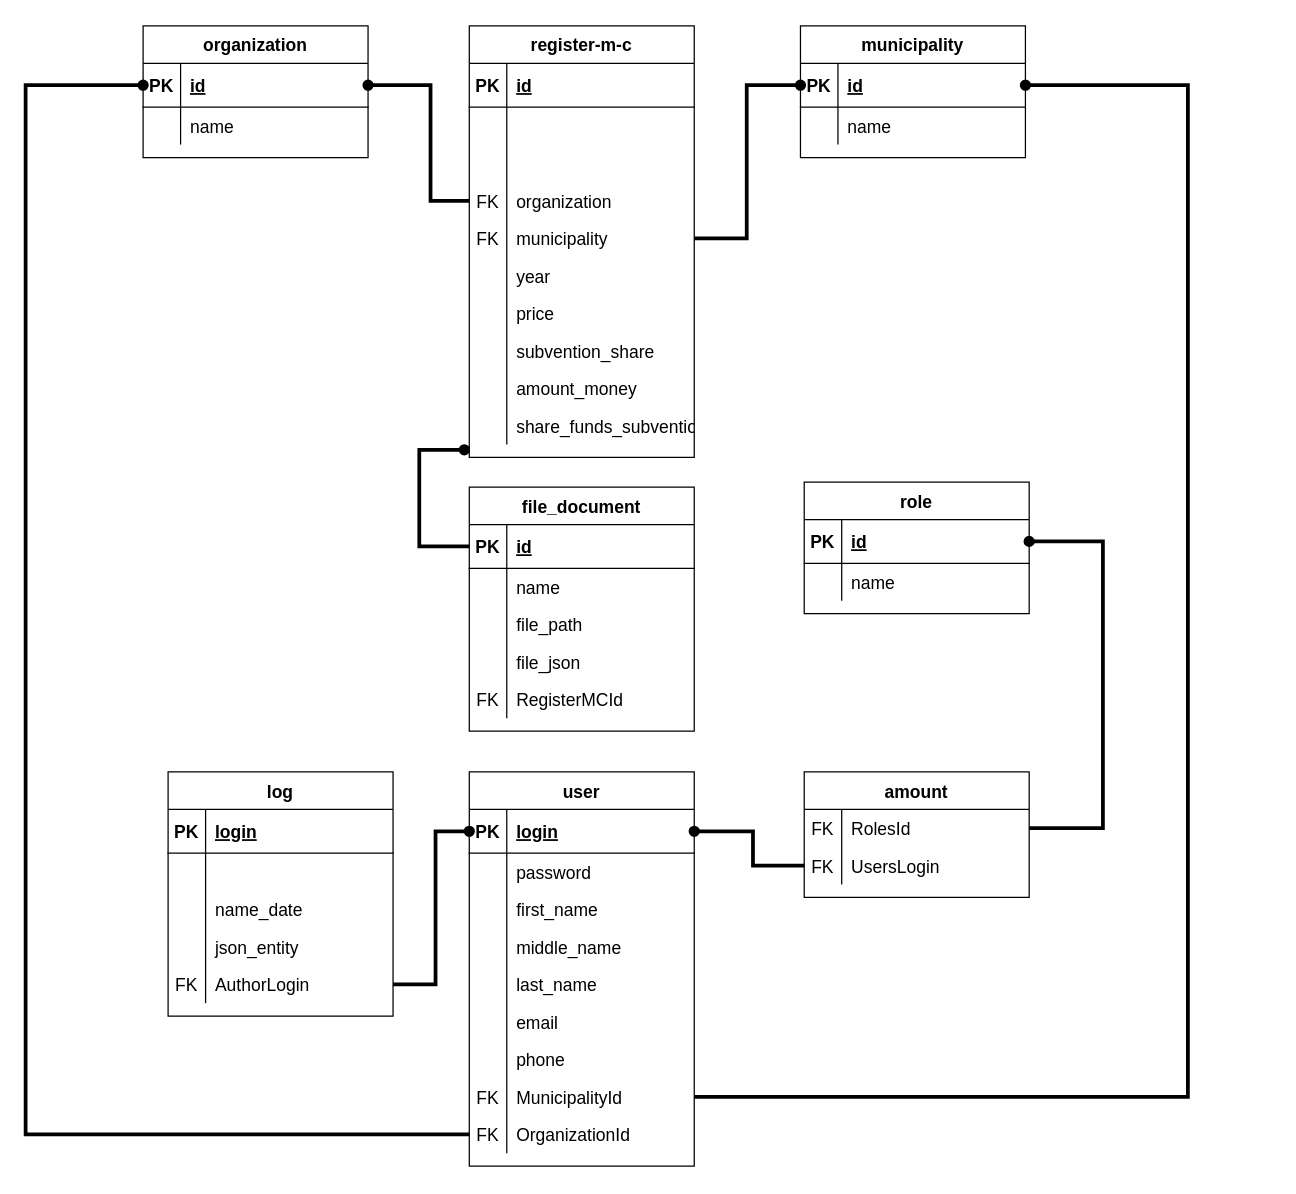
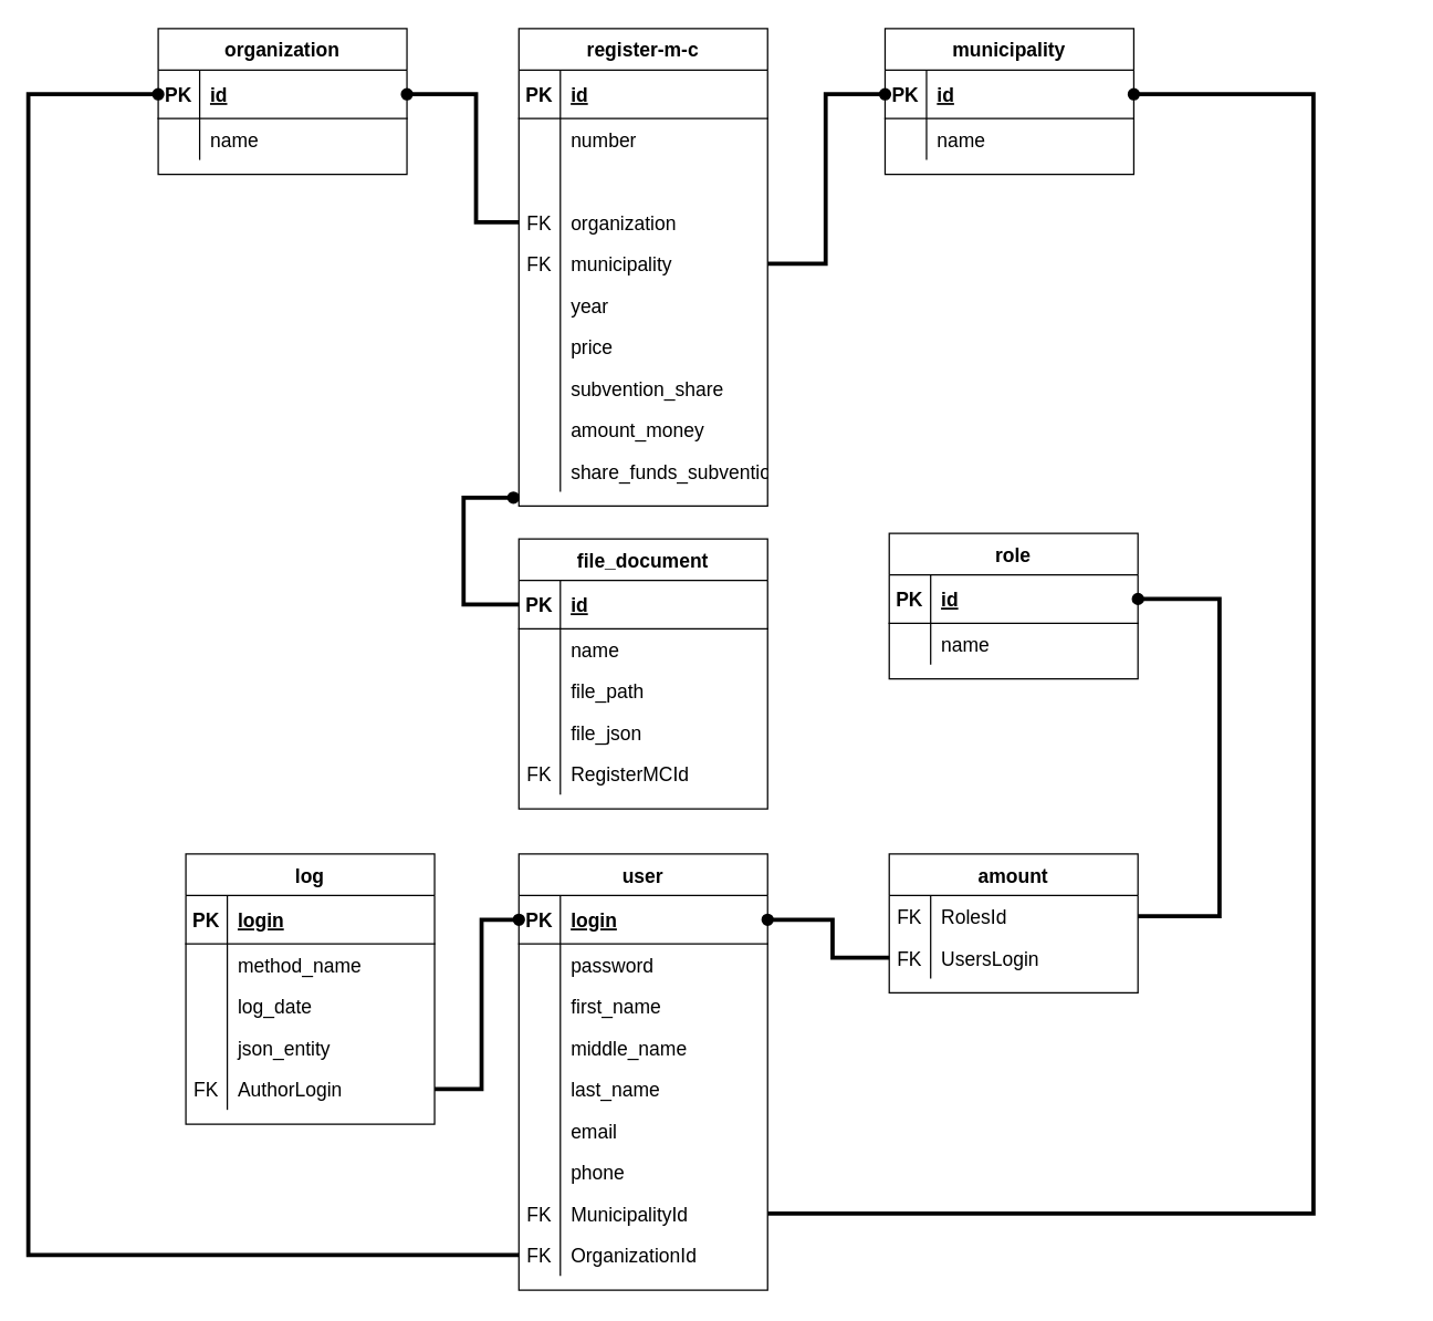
+ <mxCell id="8" value="number" style="shape=partialRectangle;connectable=0;fillColor=none;top=0;left=0;bottom=0;right=0;align=left;spacingLeft=6;overflow=hidden;fontSize=14;strokeWidth=1;" vertex="1" parent="6"><mxGeometry x="30" width="150" height="30" as="geometry"><mxRectangle width="150" height="30" as="alternateBounds" /></mxGeometry></mxCell>
+ <mxCell id="110" value="method_name" style="shape=partialRectangle;connectable=0;fillColor=none;top=0;left=0;bottom=0;right=0;align=left;spacingLeft=6;overflow=hidden;fontSize=14;strokeWidth=1;" vertex="1" parent="108"><mxGeometry x="30" width="150" height="30" as="geometry"><mxRectangle width="150" height="30" as="alternateBounds" /></mxGeometry></mxCell>
- <mxCell id="113" value="name_date" style="shape=partialRectangle;connectable=0;fillColor=none;top=0;left=0;bottom=0;right=0;align=left;spacingLeft=6;overflow=hidden;fontSize=14;" vertex="1" parent="111"><mxGeometry x="30" width="150" height="30" as="geometry"><mxRectangle width="150" height="30" as="alternateBounds" /></mxGeometry></mxCell>
+ <mxCell id="113" value="log_date" style="shape=partialRectangle;connectable=0;fillColor=none;top=0;left=0;bottom=0;right=0;align=left;spacingLeft=6;overflow=hidden;fontSize=14;" vertex="1" parent="111"><mxGeometry x="30" width="150" height="30" as="geometry"><mxRectangle width="150" height="30" as="alternateBounds" /></mxGeometry></mxCell>
